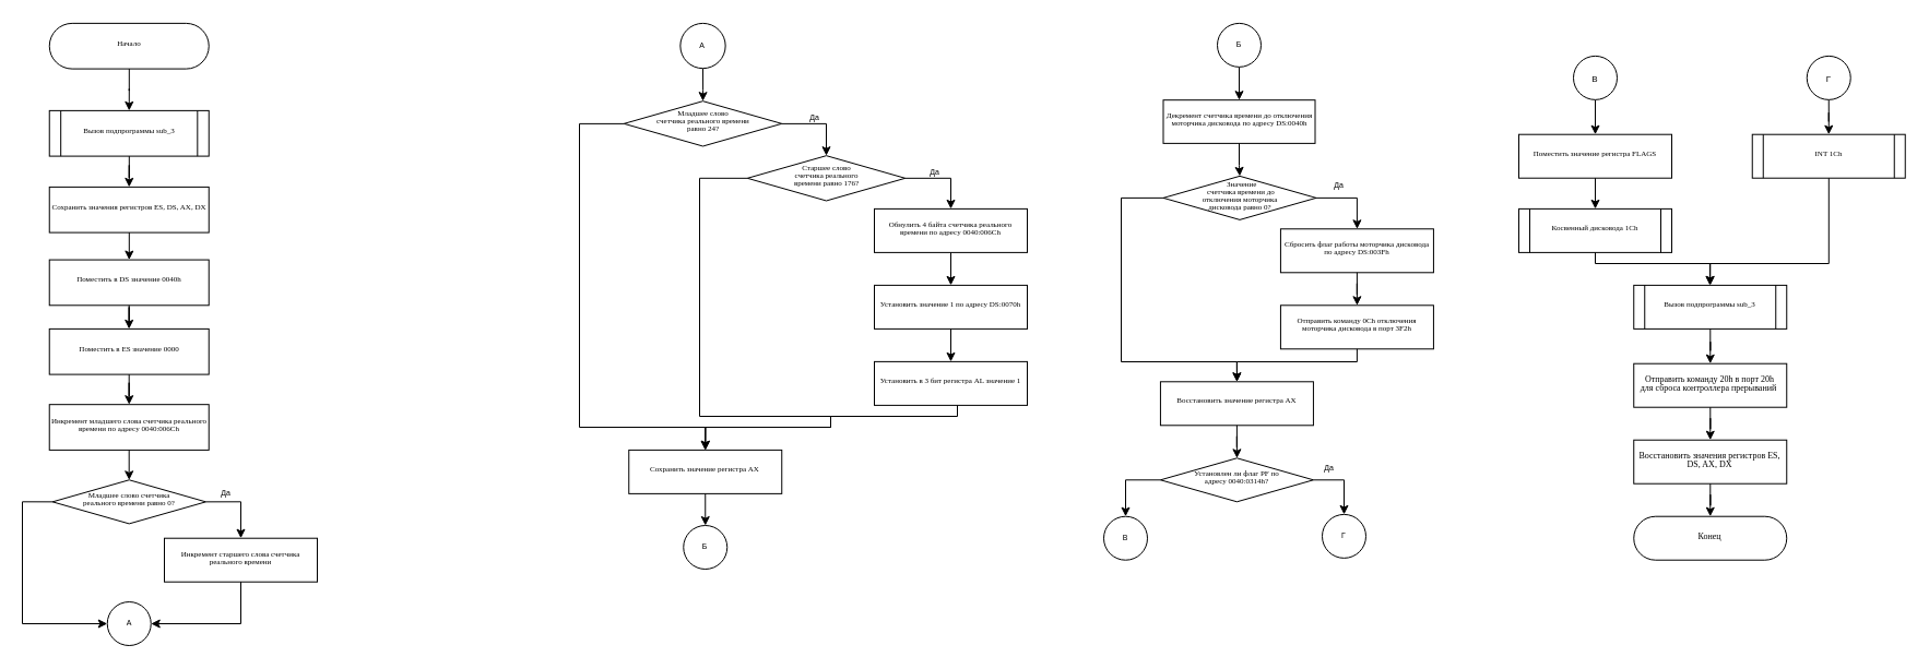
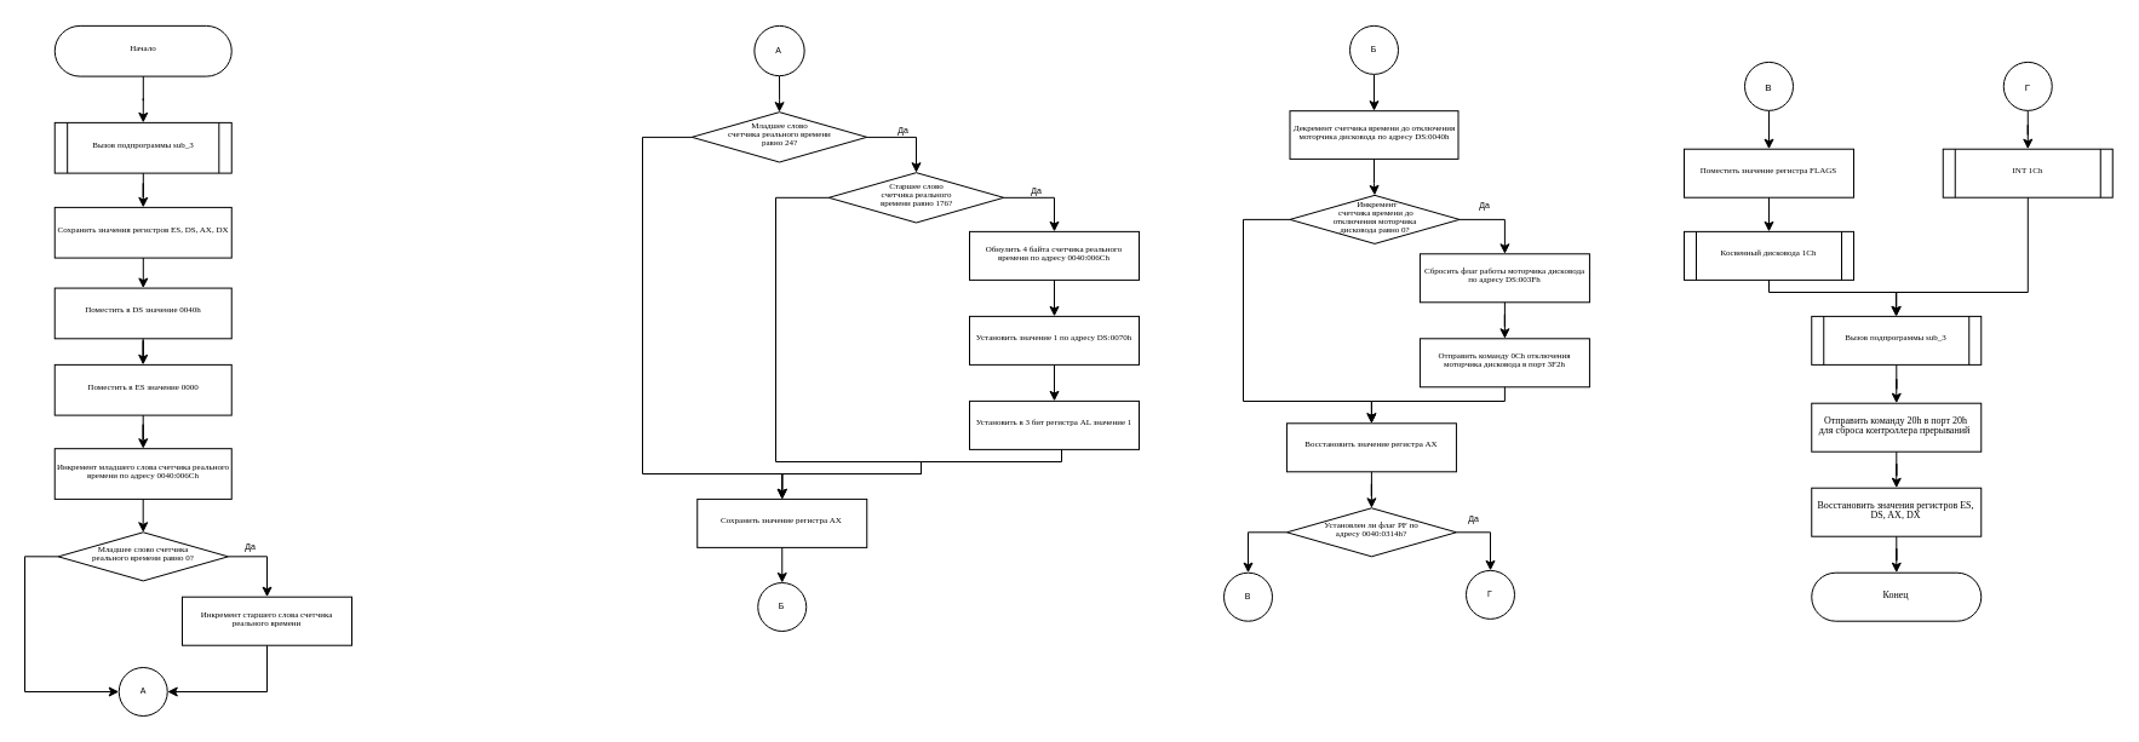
- <mxCell id="19" value="&lt;p style=&quot;line-height: 1; font-size: 7px;&quot;&gt;&amp;nbsp; &amp;nbsp; &amp;nbsp; &amp;nbsp; &amp;nbsp; &amp;nbsp; &amp;nbsp;Значение&amp;nbsp; &amp;nbsp; &amp;nbsp; &amp;nbsp; &amp;nbsp; &amp;nbsp; &amp;nbsp;счетчика времени до отключения моторчика дисковода равно 0?&lt;br style=&quot;font-size: 7px;&quot;&gt;&lt;/p&gt;" style="shape=stencil(tZTdboQgEIWfhtsGYZu9bmz7HixOK1kEA3S3ffsdAdu1/rQxakx0zuA3B0YgvPS1aIEwakQDhD8TxiqQyitr8BX1OokHmsJrCos+Fr4FGZJ4EU6Jk4aU8cHZM1xVFTJCmRqcCl2WvxD6hGO6m5fSGoMQLOkHmbs8woQy+C39TLBc/msQtchvIIDLJpNK2Ov/sQ+P+4CLnfwOsb37zf1uBx46LvZq3GbgYj2Wl6jM/dy8PAl5fnf2w1STZt6U1tJq6zBMz1iLME7ztTyZVnQbb5To0429wM8sj5P7aRrdE7Qyd4TvEyEj1jB+uTisQKwxIbX1sLCSqI8WM6ozHcTeWQd/tDYdjwtVZwfE0qMKUU2HeRRu);whiteSpace=wrap;html=1;aspect=fixed;fontFamily=Times New Roman;fontSize=7;spacingBottom=4;rounded=0;shadow=0;sketch=0;spacingLeft=20;spacingRight=20;" parent="1" vertex="1"><mxGeometry x="1064.5" y="160.89" width="140" height="40" as="geometry" /></mxCell>
+ <mxCell id="19" value="&lt;p style=&quot;line-height: 1; font-size: 7px;&quot;&gt;&amp;nbsp; &amp;nbsp; &amp;nbsp; &amp;nbsp; &amp;nbsp; &amp;nbsp; &amp;nbsp;Инкремент&amp;nbsp; &amp;nbsp; &amp;nbsp; &amp;nbsp; &amp;nbsp; &amp;nbsp; &amp;nbsp;счетчика времени до отключения моторчика дисковода равно 0?&lt;br style=&quot;font-size: 7px;&quot;&gt;&lt;/p&gt;" style="shape=stencil(tZTdboQgEIWfhtsGYZu9bmz7HixOK1kEA3S3ffsdAdu1/rQxakx0zuA3B0YgvPS1aIEwakQDhD8TxiqQyitr8BX1OokHmsJrCos+Fr4FGZJ4EU6Jk4aU8cHZM1xVFTJCmRqcCl2WvxD6hGO6m5fSGoMQLOkHmbs8woQy+C39TLBc/msQtchvIIDLJpNK2Ov/sQ+P+4CLnfwOsb37zf1uBx46LvZq3GbgYj2Wl6jM/dy8PAl5fnf2w1STZt6U1tJq6zBMz1iLME7ztTyZVnQbb5To0429wM8sj5P7aRrdE7Qyd4TvEyEj1jB+uTisQKwxIbX1sLCSqI8WM6ozHcTeWQd/tDYdjwtVZwfE0qMKUU2HeRRu);whiteSpace=wrap;html=1;aspect=fixed;fontFamily=Times New Roman;fontSize=7;spacingBottom=4;rounded=0;shadow=0;sketch=0;spacingLeft=20;spacingRight=20;" parent="1" vertex="1"><mxGeometry x="1064.5" y="160.89" width="140" height="40" as="geometry" /></mxCell>
